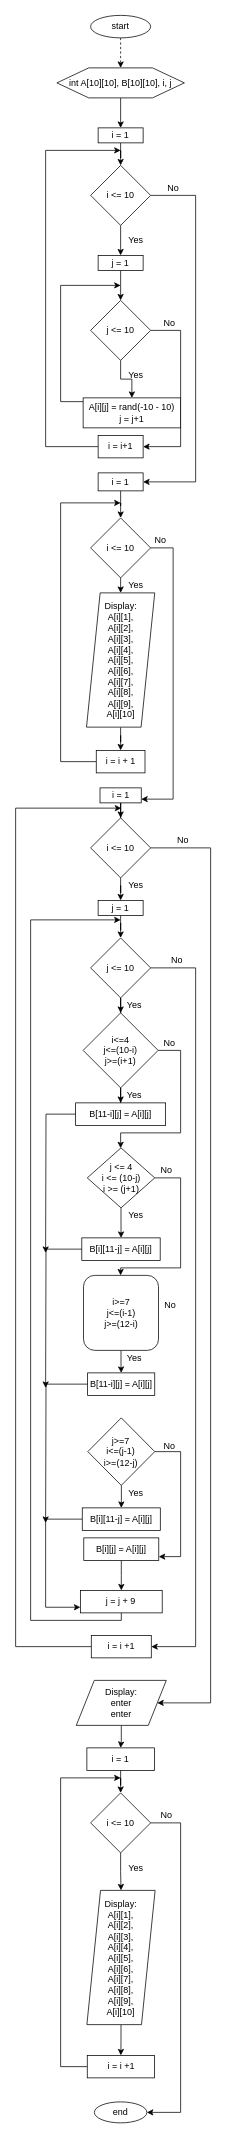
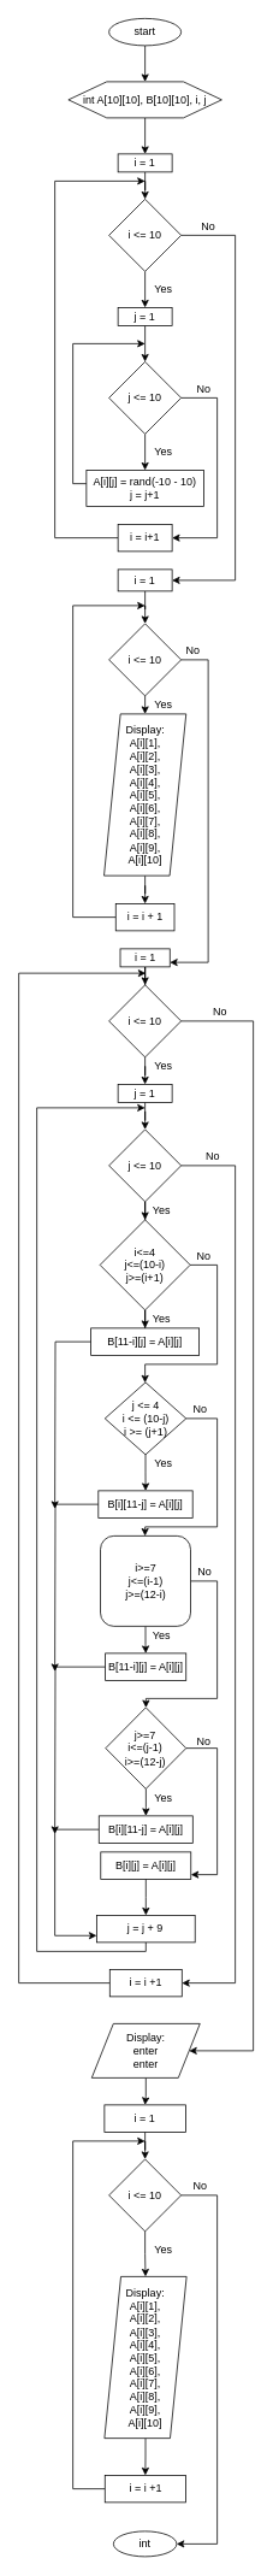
- <mxCell id="2" style="edgeStyle=orthogonalEdgeStyle;rounded=0;orthogonalLoop=1;jettySize=auto;html=1;dashed=1;" edge="1" parent="1" source="3" target="5"><mxGeometry relative="1" as="geometry"><mxPoint x="160" y="80" as="targetPoint" /></mxGeometry></mxCell>
+ <mxCell id="2" style="edgeStyle=orthogonalEdgeStyle;rounded=0;orthogonalLoop=1;jettySize=auto;html=1;" edge="1" parent="1" source="3" target="5"><mxGeometry relative="1" as="geometry"><mxPoint x="160" y="80" as="targetPoint" /></mxGeometry></mxCell>
- <mxCell id="18" value="A[i][j] = rand(-10 - 10)&lt;br&gt;j = j+1" style="rounded=0;whiteSpace=wrap;html=1;" vertex="1" parent="1"><mxGeometry x="110" y="530" width="130" height="40" as="geometry" /></mxCell>
+ <mxCell id="18" value="A[i][j] = rand(-10 - 10)&lt;br&gt;j = j+1" style="rounded=0;whiteSpace=wrap;html=1;" vertex="1" parent="1"><mxGeometry x="95" y="520" width="130" height="40" as="geometry" /></mxCell>
+ <mxCell id="62" style="edgeStyle=orthogonalEdgeStyle;rounded=0;orthogonalLoop=1;jettySize=auto;html=1;" edge="1" parent="1" source="63" target="69"><mxGeometry relative="1" as="geometry"><mxPoint x="240" y="1910" as="targetPoint" /><Array as="points"><mxPoint x="240" y="1750" /><mxPoint x="240" y="1880" /><mxPoint x="161" y="1880" /></Array></mxGeometry></mxCell>
- <mxCell id="95" value="end" style="ellipse;whiteSpace=wrap;html=1;" vertex="1" parent="1"><mxGeometry x="125" y="2802" width="70" height="28" as="geometry" /></mxCell>
+ <mxCell id="95" value="int" style="ellipse;whiteSpace=wrap;html=1;" vertex="1" parent="1"><mxGeometry x="125" y="2802" width="70" height="28" as="geometry" /></mxCell>
